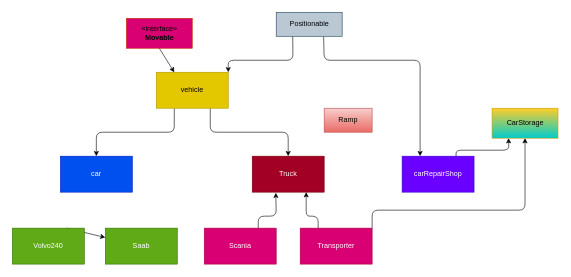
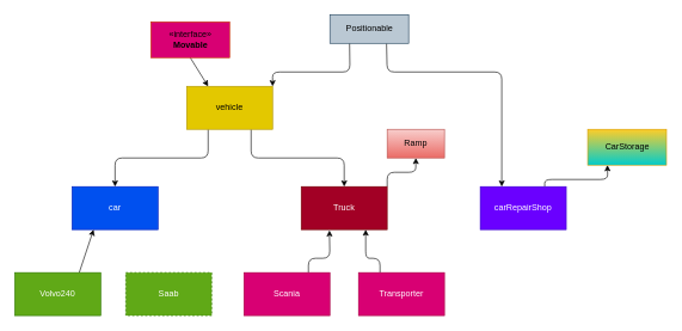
+ <mxCell id="5" style="edgeStyle=none;html=1;exitX=1;exitY=0;exitDx=0;exitDy=0;entryX=0.5;entryY=1;entryDx=0;entryDy=0;" parent="1" source="6" target="15" edge="1"><mxGeometry relative="1" as="geometry"><Array as="points"><mxPoint x="540" y="240" /><mxPoint x="580" y="240" /></Array></mxGeometry></mxCell>
- <mxCell id="13" style="edgeStyle=none;html=1;exitX=1;exitY=0;exitDx=0;exitDy=0;entryX=0.5;entryY=1;entryDx=0;entryDy=0;" parent="1" source="14" target="24" edge="1"><mxGeometry relative="1" as="geometry"><Array as="points"><mxPoint x="620" y="350" /><mxPoint x="875" y="350" /></Array></mxGeometry></mxCell>
- <mxCell id="7" style="edgeStyle=none;html=1;exitX=0.75;exitY=0;exitDx=0;exitDy=0;" parent="1" source="8" target="9" edge="1"><mxGeometry relative="1" as="geometry" /></mxCell>
+ <mxCell id="7" style="edgeStyle=none;html=1;exitX=0.75;exitY=0;exitDx=0;exitDy=0;entryX=0.25;entryY=1;entryDx=0;entryDy=0;" parent="1" source="8" target="3" edge="1"><mxGeometry relative="1" as="geometry" /></mxCell>
- <mxCell id="9" value="Saab" style="rounded=0;whiteSpace=wrap;html=1;fillColor=#60a917;fontColor=#ffffff;strokeColor=#2D7600;" parent="1" vertex="1"><mxGeometry x="175" y="380" width="120" height="60" as="geometry" /></mxCell>
+ <mxCell id="9" value="Saab" style="rounded=0;whiteSpace=wrap;html=1;fillColor=#60a917;fontColor=#ffffff;strokeColor=#2D7600;dashed=1;" parent="1" vertex="1"><mxGeometry x="175" y="380" width="120" height="60" as="geometry" /></mxCell>
